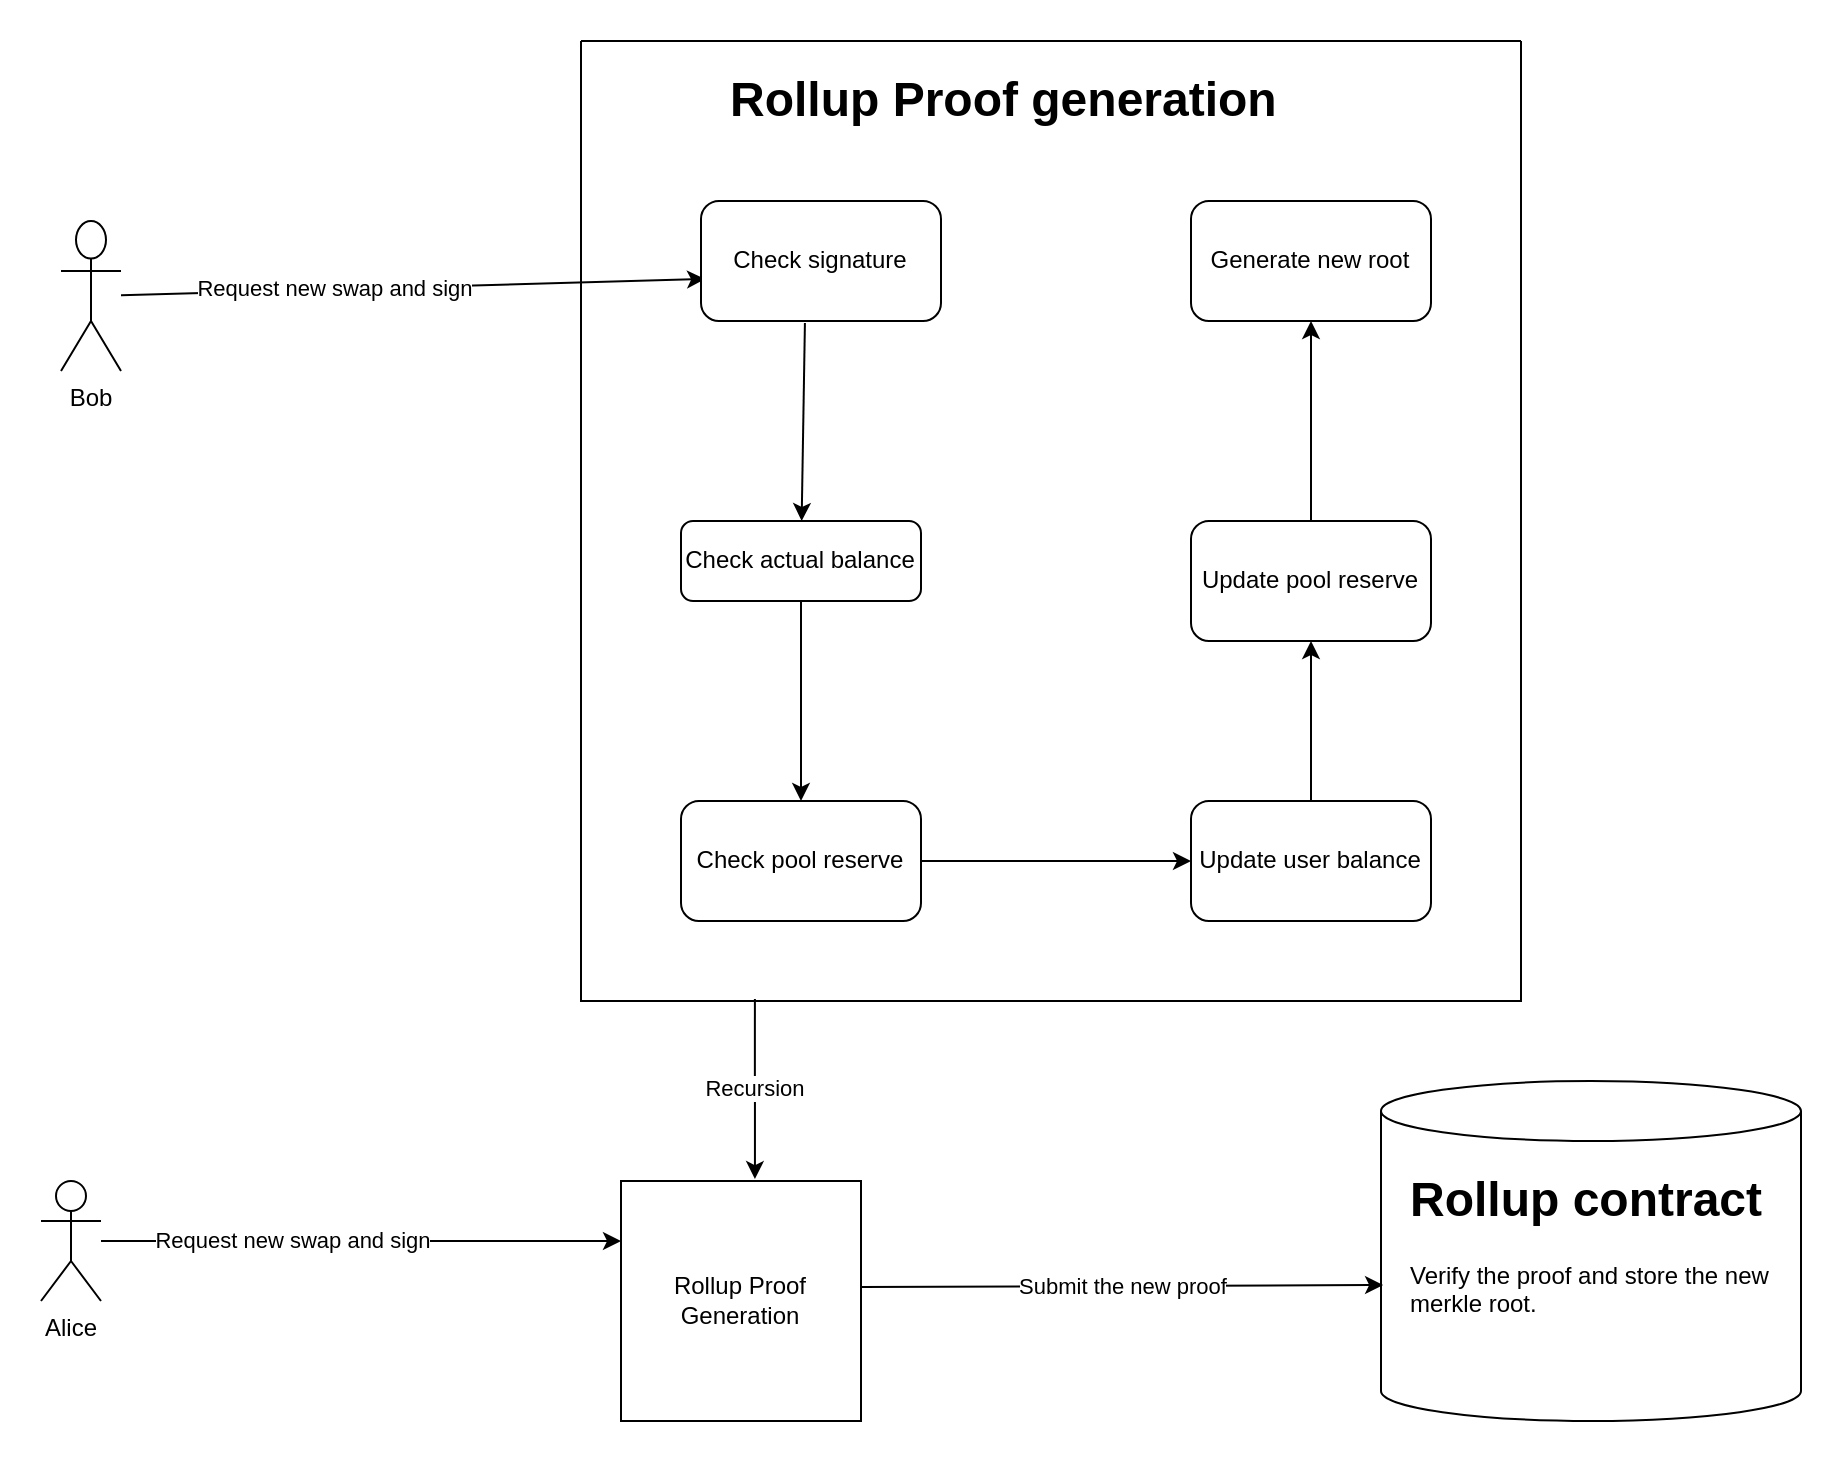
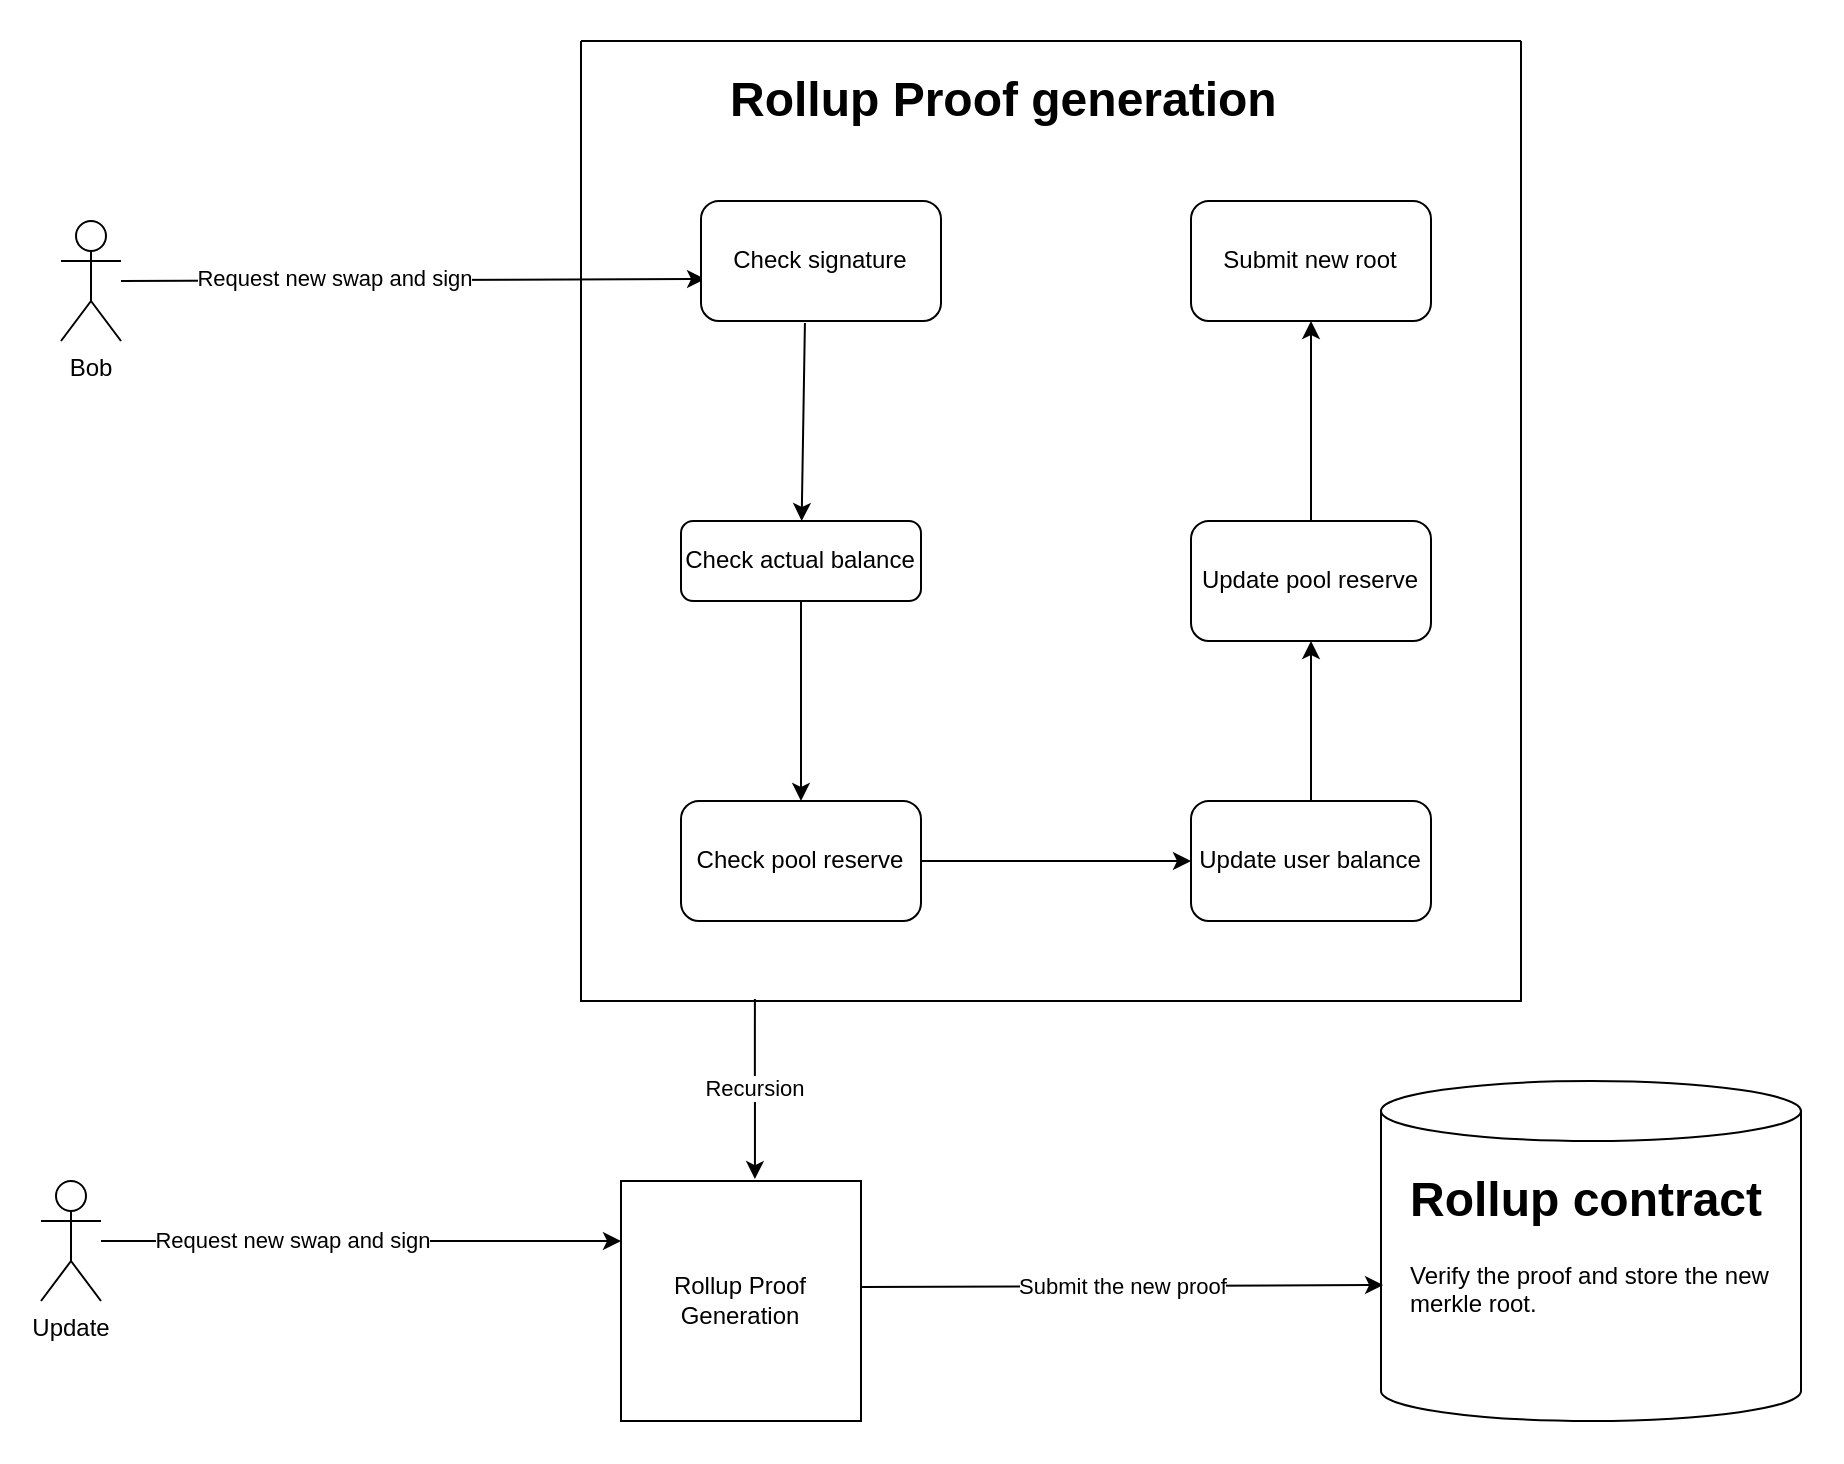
- <mxCell id="15" value="Generate new root" style="whiteSpace=wrap;html=1;fillColor=rgb(255, 255, 255);rounded=1;" vertex="1" parent="5"><mxGeometry x="305" y="80" width="120" height="60" as="geometry" /></mxCell>
+ <mxCell id="15" value="Submit new root" style="whiteSpace=wrap;html=1;fillColor=rgb(255, 255, 255);rounded=1;" vertex="1" parent="5"><mxGeometry x="305" y="80" width="120" height="60" as="geometry" /></mxCell>
- <mxCell id="4" value="Bob" style="shape=umlActor;verticalLabelPosition=bottom;verticalAlign=top;html=1;outlineConnect=0;" parent="1" vertex="1"><mxGeometry x="30" y="110" width="30" height="75" as="geometry" /></mxCell>
+ <mxCell id="4" value="Bob" style="shape=umlActor;verticalLabelPosition=bottom;verticalAlign=top;html=1;outlineConnect=0;" parent="1" vertex="1"><mxGeometry x="30" y="110" width="30" height="60" as="geometry" /></mxCell>
- <mxCell id="18" value="Alice" style="shape=umlActor;verticalLabelPosition=bottom;verticalAlign=top;html=1;outlineConnect=0;" vertex="1" parent="1"><mxGeometry x="20" y="590" width="30" height="60" as="geometry" /></mxCell>
+ <mxCell id="18" value="Update" style="shape=umlActor;verticalLabelPosition=bottom;verticalAlign=top;html=1;outlineConnect=0;" vertex="1" parent="1"><mxGeometry x="20" y="590" width="30" height="60" as="geometry" /></mxCell>
